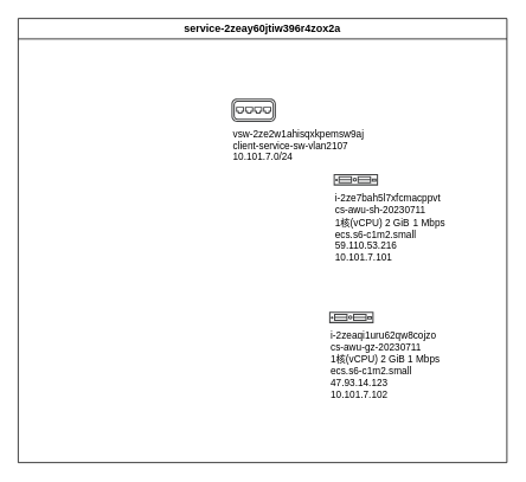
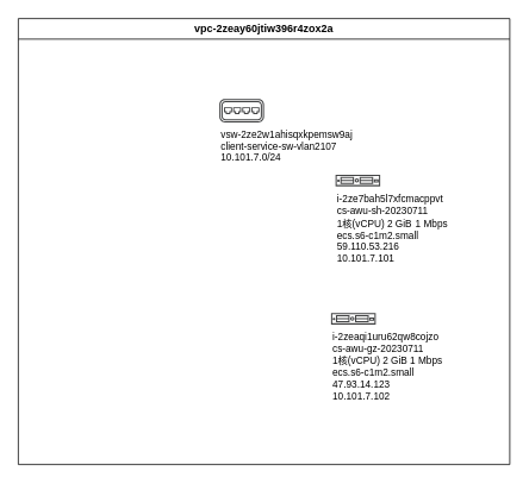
- <mxCell id="2" value="service-2zeay60jtiw396r4zox2a" style="swimlane;whiteSpace=wrap;html=1;" vertex="1" parent="1"><mxGeometry x="20" y="20" width="550" height="500" as="geometry"><mxRectangle x="50" y="130" width="200" height="30" as="alternateBounds" /></mxGeometry></mxCell>
+ <mxCell id="2" value="vpc-2zeay60jtiw396r4zox2a" style="swimlane;whiteSpace=wrap;html=1;" vertex="1" parent="1"><mxGeometry x="20" y="20" width="550" height="500" as="geometry"><mxRectangle x="50" y="130" width="200" height="30" as="alternateBounds" /></mxGeometry></mxCell>
- <mxCell id="3" value="&lt;div style=&quot;border-color: var(--border-color); font-size: 11px;&quot;&gt;&lt;font style=&quot;font-size: 11px;&quot;&gt;vsw-2ze2w1ahisqxkpemsw9aj&lt;/font&gt;&lt;/div&gt;&lt;span style=&quot;border-color: var(--border-color); box-sizing: border-box; visibility: visible; display: inline; outline: none; cursor: pointer; font-size: 11px;&quot; class=&quot;sc-cMljjf kXKkpg&quot; aria-label=&quot;编辑&quot; tabindex=&quot;0&quot; role=&quot;button&quot;&gt;&lt;font style=&quot;font-size: 11px;&quot;&gt;&lt;div style=&quot;border-color: var(--border-color);&quot;&gt;&lt;span style=&quot;border-color: var(--border-color);&quot;&gt;client-service-sw-vlan2107&lt;/span&gt;&lt;/div&gt;&lt;div style=&quot;border-color: var(--border-color);&quot;&gt;10.101.7.0/24&lt;/div&gt;&lt;/font&gt;&lt;/span&gt;" style="sketch=0;pointerEvents=1;shadow=0;dashed=0;html=1;strokeColor=none;fillColor=#434445;aspect=fixed;labelPosition=center;verticalLabelPosition=bottom;verticalAlign=top;align=left;outlineConnect=0;shape=mxgraph.vvd.virtual_switch;" vertex="1" parent="2"><mxGeometry x="240" y="90" width="50" height="26.5" as="geometry" /></mxCell>
+ <mxCell id="3" value="&lt;div style=&quot;border-color: var(--border-color); font-size: 11px;&quot;&gt;&lt;font style=&quot;font-size: 11px;&quot;&gt;vsw-2ze2w1ahisqxkpemsw9aj&lt;/font&gt;&lt;/div&gt;&lt;span style=&quot;border-color: var(--border-color); box-sizing: border-box; visibility: visible; display: inline; outline: none; cursor: pointer; font-size: 11px;&quot; class=&quot;sc-cMljjf kXKkpg&quot; aria-label=&quot;编辑&quot; tabindex=&quot;0&quot; role=&quot;button&quot;&gt;&lt;font style=&quot;font-size: 11px;&quot;&gt;&lt;div style=&quot;border-color: var(--border-color);&quot;&gt;&lt;span style=&quot;border-color: var(--border-color);&quot;&gt;client-service-sw-vlan2107&lt;/span&gt;&lt;/div&gt;&lt;div style=&quot;border-color: var(--border-color);&quot;&gt;10.101.7.0/24&lt;/div&gt;&lt;/font&gt;&lt;/span&gt;" style="sketch=0;pointerEvents=1;shadow=0;dashed=0;html=1;strokeColor=none;fillColor=#434445;aspect=fixed;labelPosition=center;verticalLabelPosition=bottom;verticalAlign=top;align=left;outlineConnect=0;shape=mxgraph.vvd.virtual_switch;" vertex="1" parent="2"><mxGeometry x="225" y="90" width="50" height="26.5" as="geometry" /></mxCell>
